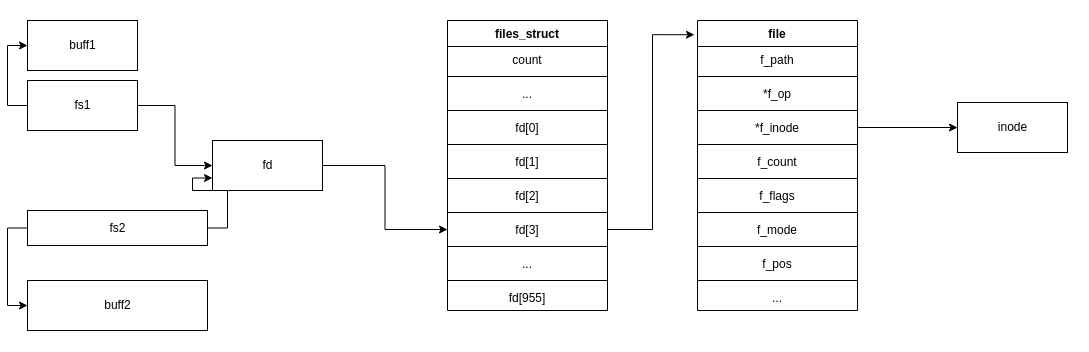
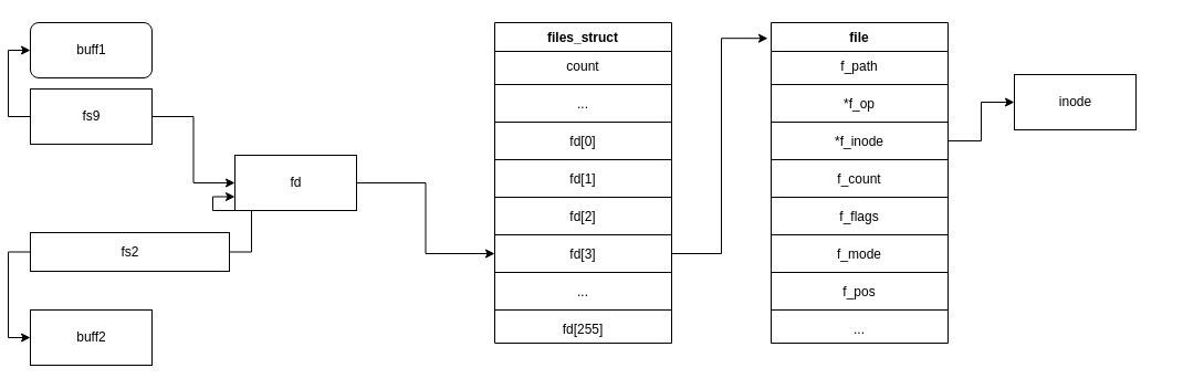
- <mxCell id="27" value="buff1" style="html=1;align=center;" vertex="1" parent="1"><mxGeometry x="20" y="20" width="110" height="50" as="geometry" /></mxCell>
+ <mxCell id="27" value="buff1" style="html=1;align=center;rounded=1;" vertex="1" parent="1"><mxGeometry x="20" y="20" width="110" height="50" as="geometry" /></mxCell>
- <mxCell id="22" value="fs1" style="html=1;align=center;" vertex="1" parent="1"><mxGeometry x="20" y="80" width="110" height="50" as="geometry" /></mxCell>
+ <mxCell id="22" value="fs9" style="html=1;align=center;" vertex="1" parent="1"><mxGeometry x="20" y="80" width="110" height="50" as="geometry" /></mxCell>
- <mxCell id="44" value="inode" style="html=1;align=center;" vertex="1" parent="1"><mxGeometry x="950" y="102" width="110" height="50" as="geometry" /></mxCell>
+ <mxCell id="44" value="inode" style="html=1;align=center;" vertex="1" parent="1"><mxGeometry x="910" y="67" width="110" height="50" as="geometry" /></mxCell>
- <mxCell id="17" value="fd[955]" style="text;strokeColor=none;fillColor=none;align=center;verticalAlign=top;spacingLeft=4;spacingRight=4;overflow=hidden;rotatable=0;points=[[0,0.5],[1,0.5]];portConstraint=eastwest;" vertex="1" parent="2"><mxGeometry y="264" width="160" height="26" as="geometry" /></mxCell>
+ <mxCell id="17" value="fd[255]" style="text;strokeColor=none;fillColor=none;align=center;verticalAlign=top;spacingLeft=4;spacingRight=4;overflow=hidden;rotatable=0;points=[[0,0.5],[1,0.5]];portConstraint=eastwest;" vertex="1" parent="2"><mxGeometry y="264" width="160" height="26" as="geometry" /></mxCell>
- <mxCell id="26" value="buff2" style="html=1;align=center;" vertex="1" parent="1"><mxGeometry x="20" y="280" width="180" height="50" as="geometry" /></mxCell>
+ <mxCell id="26" value="buff2" style="html=1;align=center;" vertex="1" parent="1"><mxGeometry x="20" y="280" width="110" height="50" as="geometry" /></mxCell>
